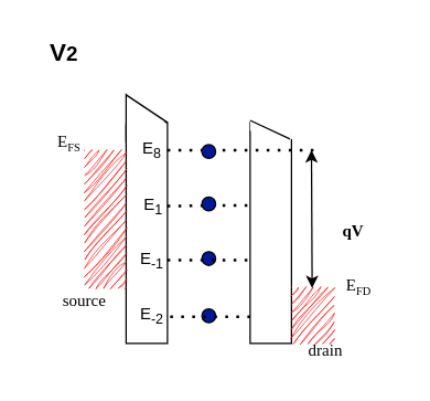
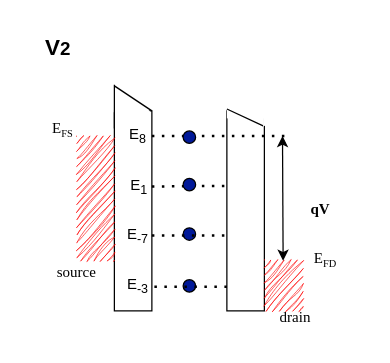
- <mxCell id="7" value="E&lt;sub&gt;-1&lt;/sub&gt;" style="text;html=1;strokeColor=none;fillColor=none;align=center;verticalAlign=middle;whiteSpace=wrap;rounded=0;" parent="1" vertex="1"><mxGeometry x="80" y="173" width="60" height="30" as="geometry" /></mxCell>
+ <mxCell id="7" value="E&lt;sub&gt;-7&lt;/sub&gt;" style="text;html=1;strokeColor=none;fillColor=none;align=center;verticalAlign=middle;whiteSpace=wrap;rounded=0;" parent="1" vertex="1"><mxGeometry x="80" y="173" width="60" height="30" as="geometry" /></mxCell>
- <mxCell id="8" value="E&lt;sub&gt;-2&lt;/sub&gt;" style="text;html=1;strokeColor=none;fillColor=none;align=center;verticalAlign=middle;whiteSpace=wrap;rounded=0;" parent="1" vertex="1"><mxGeometry x="80" y="213" width="60" height="30" as="geometry" /></mxCell>
+ <mxCell id="8" value="E&lt;sub&gt;-3&lt;/sub&gt;" style="text;html=1;strokeColor=none;fillColor=none;align=center;verticalAlign=middle;whiteSpace=wrap;rounded=0;" parent="1" vertex="1"><mxGeometry x="80" y="213" width="60" height="30" as="geometry" /></mxCell>
